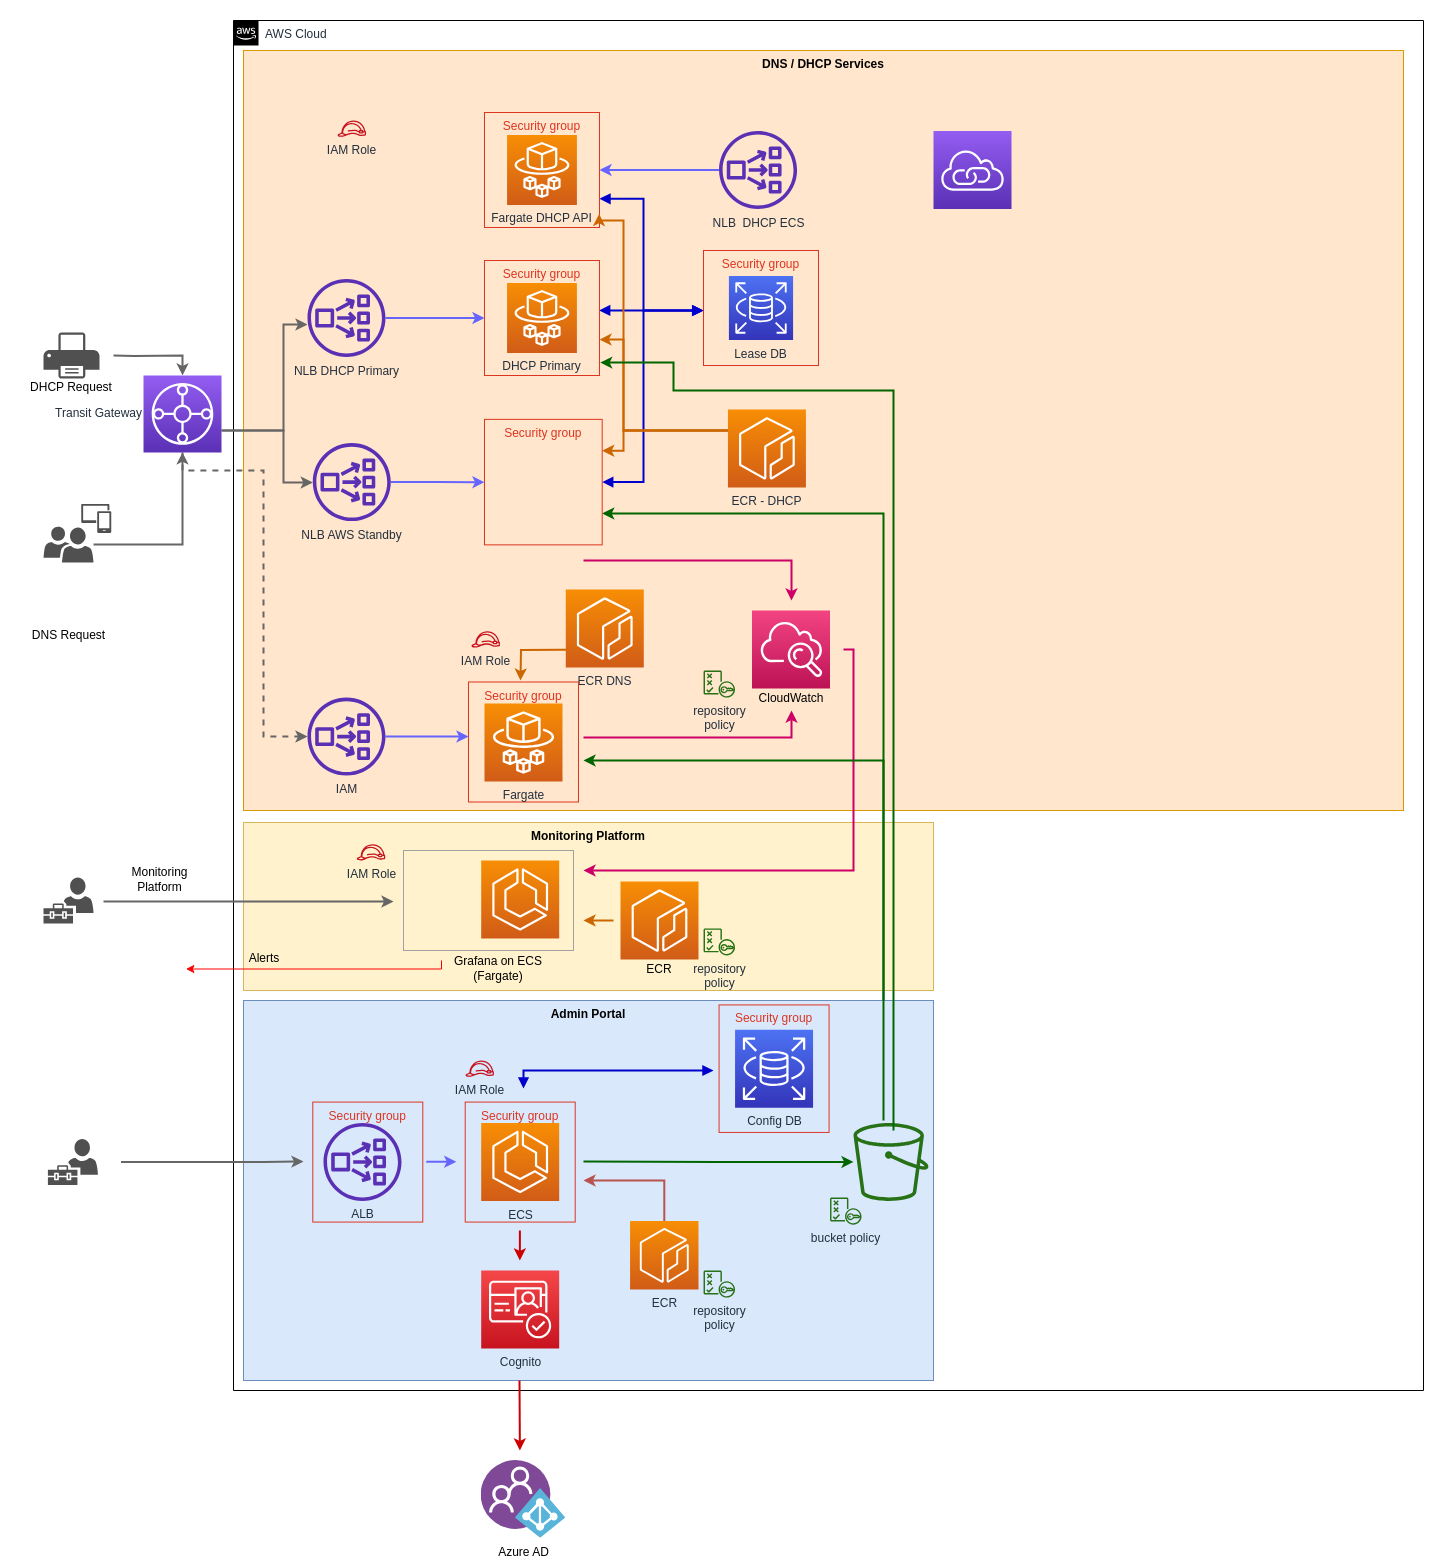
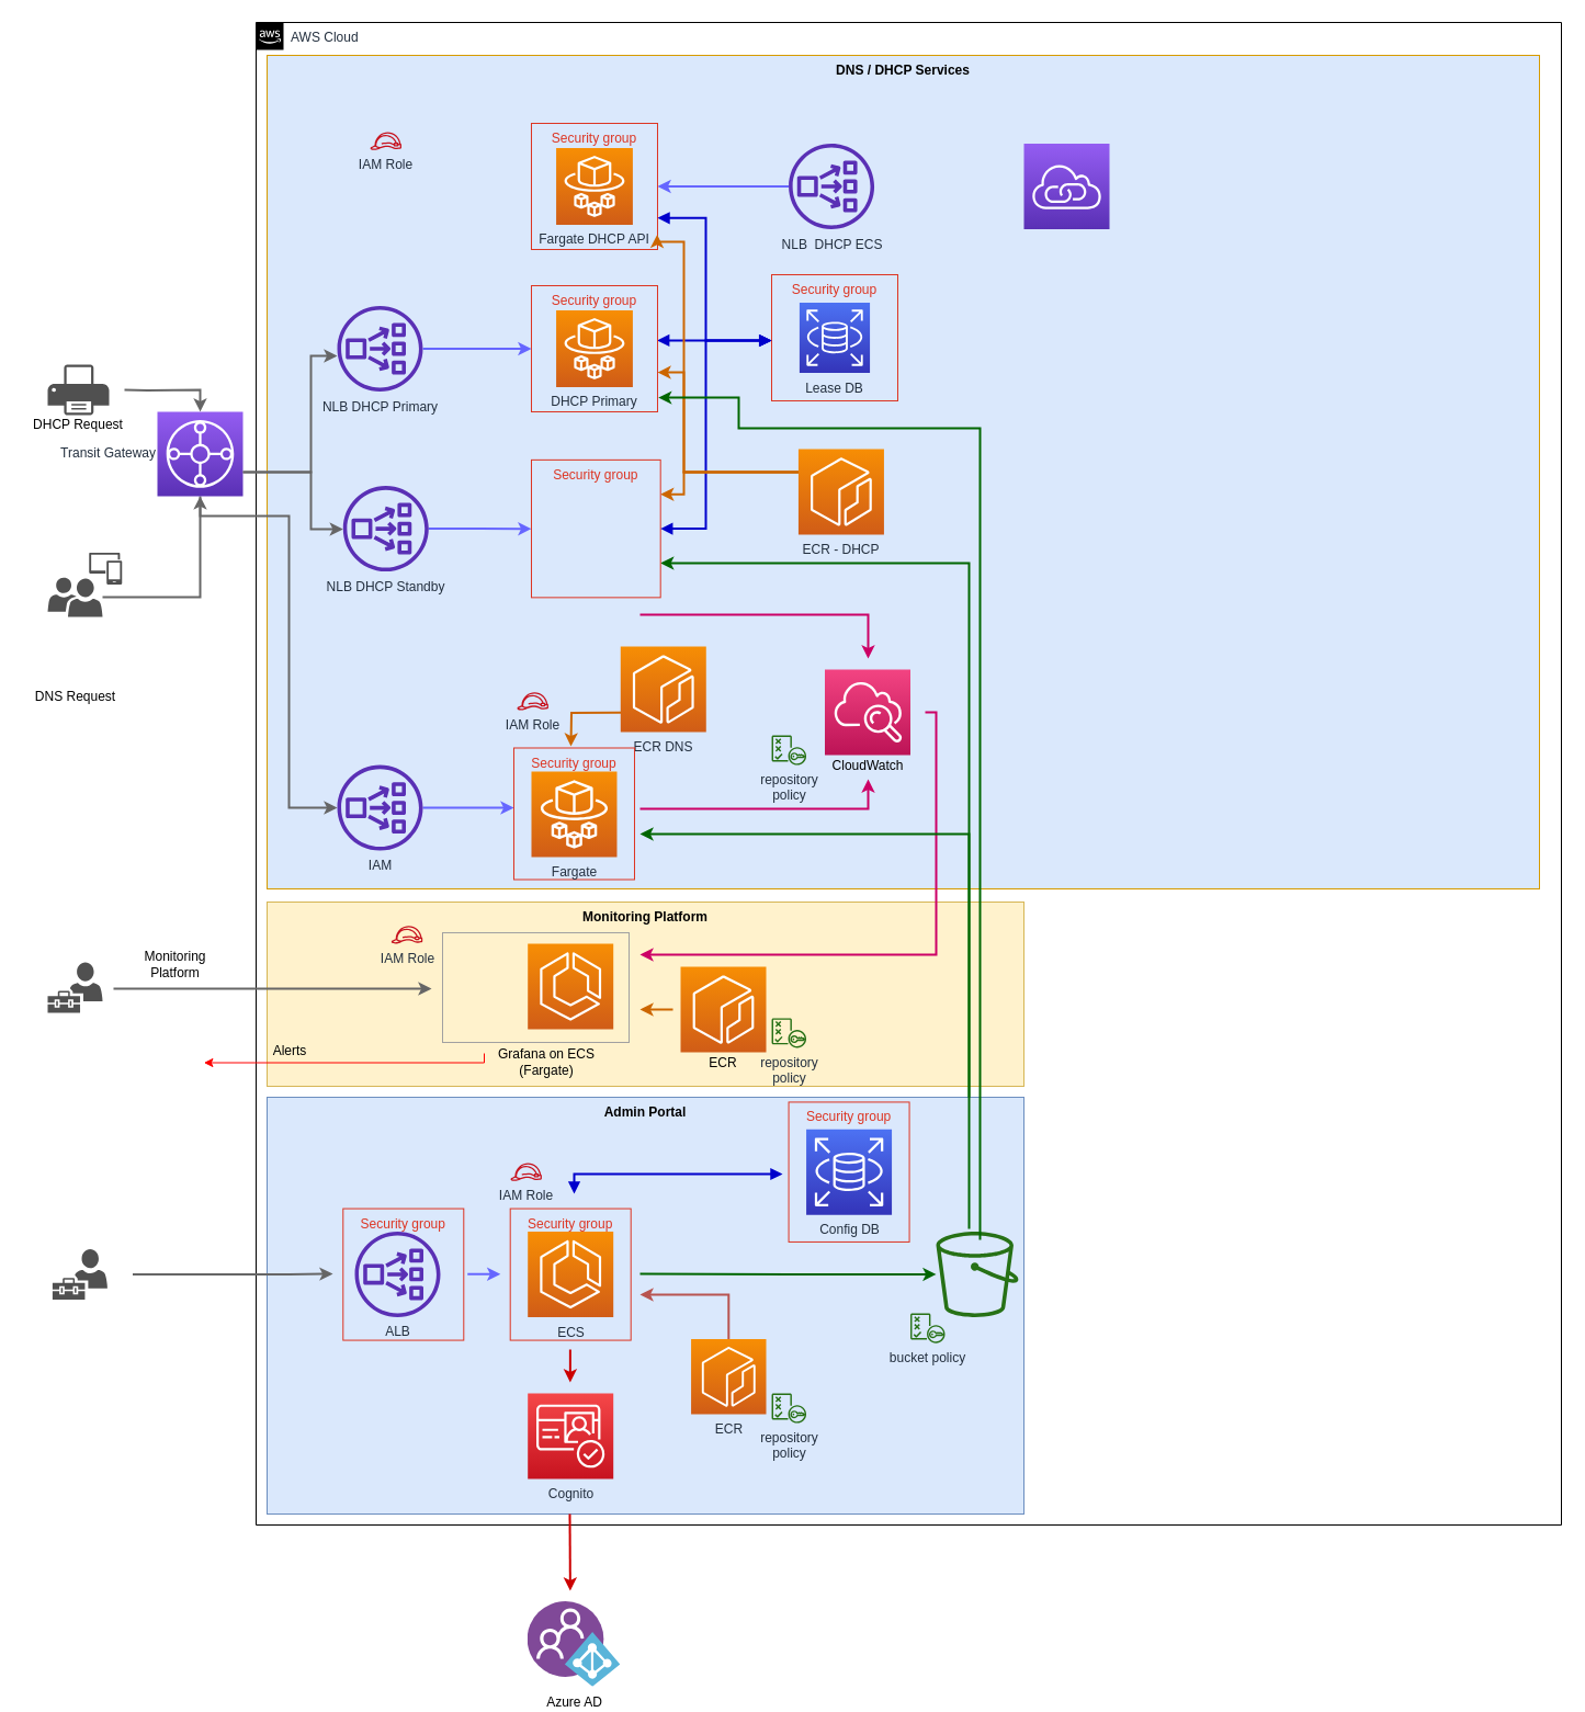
- <mxCell id="6" value="DNS / DHCP Services" style="fillColor=#ffe6cc;strokeColor=#d79b00;dashed=0;verticalAlign=top;fontStyle=1;" parent="1" vertex="1"><mxGeometry x="243" y="50" width="1160" height="760" as="geometry" /></mxCell>
+ <mxCell id="6" value="DNS / DHCP Services" style="fillColor=#dae8fc;strokeColor=#d79b00;dashed=0;verticalAlign=top;fontStyle=1;" parent="1" vertex="1"><mxGeometry x="243" y="50" width="1160" height="760" as="geometry" /></mxCell>
- <mxCell id="24" value="&lt;span style=&quot;font-weight: normal&quot;&gt;NLB AWS Standby&lt;/span&gt;" style="outlineConnect=0;fontColor=#232F3E;gradientColor=none;fillColor=#5A30B5;strokeColor=none;dashed=0;verticalLabelPosition=bottom;verticalAlign=top;align=center;html=1;fontSize=12;fontStyle=1;aspect=fixed;pointerEvents=1;shape=mxgraph.aws4.network_load_balancer;" parent="1" vertex="1"><mxGeometry x="312.29" y="442.61" width="78" height="78" as="geometry" /></mxCell>
+ <mxCell id="24" value="&lt;span style=&quot;font-weight: normal&quot;&gt;NLB DHCP Standby&lt;/span&gt;" style="outlineConnect=0;fontColor=#232F3E;gradientColor=none;fillColor=#5A30B5;strokeColor=none;dashed=0;verticalLabelPosition=bottom;verticalAlign=top;align=center;html=1;fontSize=12;fontStyle=1;aspect=fixed;pointerEvents=1;shape=mxgraph.aws4.network_load_balancer;" parent="1" vertex="1"><mxGeometry x="312.29" y="442.61" width="78" height="78" as="geometry" /></mxCell>
- <mxCell id="68" style="edgeStyle=orthogonalEdgeStyle;rounded=0;orthogonalLoop=1;jettySize=auto;html=1;strokeColor=#666666;strokeWidth=2;dashed=1;" edge="1" parent="1" source="69" target="26"><mxGeometry relative="1" as="geometry"><Array as="points"><mxPoint x="263" y="470" /><mxPoint x="263" y="736" /></Array></mxGeometry></mxCell>
+ <mxCell id="68" style="edgeStyle=orthogonalEdgeStyle;rounded=0;orthogonalLoop=1;jettySize=auto;html=1;strokeColor=#666666;strokeWidth=2;" edge="1" parent="1" source="69" target="26"><mxGeometry relative="1" as="geometry"><Array as="points"><mxPoint x="263" y="470" /><mxPoint x="263" y="736" /></Array></mxGeometry></mxCell>
